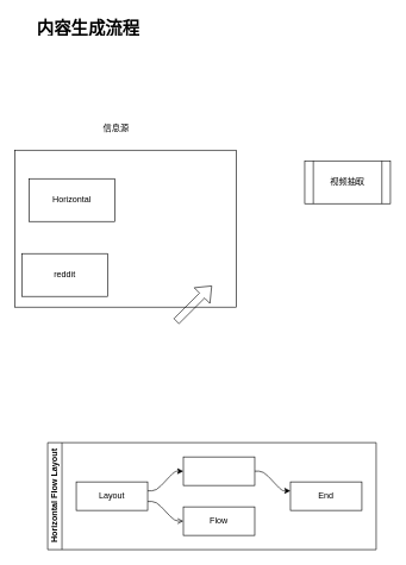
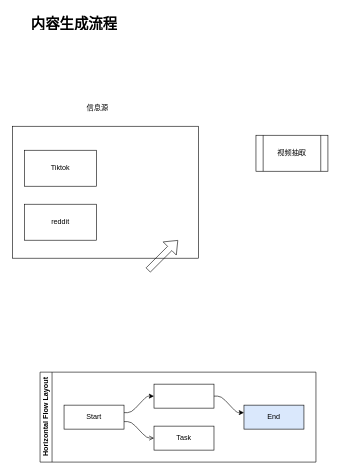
- <mxCell id="13" value="Horizontal" style="rounded=0;whiteSpace=wrap;html=1;" vertex="1" parent="11"><mxGeometry x="20" y="100" width="120" height="60" as="geometry" /></mxCell>
+ <mxCell id="13" value="Tiktok" style="rounded=0;whiteSpace=wrap;html=1;" vertex="1" parent="11"><mxGeometry x="20" y="100" width="120" height="60" as="geometry" /></mxCell>
- <mxCell id="14" value="reddit" style="rounded=0;whiteSpace=wrap;html=1;" vertex="1" parent="11"><mxGeometry x="10" y="205" width="120" height="60" as="geometry" /></mxCell>
+ <mxCell id="14" value="reddit" style="rounded=0;whiteSpace=wrap;html=1;" vertex="1" parent="11"><mxGeometry x="20" y="190" width="120" height="60" as="geometry" /></mxCell>
- <mxCell id="4" value="Layout" style="whiteSpace=wrap;html=1;" vertex="1" parent="3"><mxGeometry x="40" y="55" width="100" height="40" as="geometry" /></mxCell>
+ <mxCell id="4" value="Start" style="whiteSpace=wrap;html=1;" vertex="1" parent="3"><mxGeometry x="40" y="55" width="100" height="40" as="geometry" /></mxCell>
- <mxCell id="9" value="End" style="whiteSpace=wrap;html=1;" vertex="1" parent="3"><mxGeometry x="340" y="55" width="100" height="40" as="geometry" /></mxCell>
+ <mxCell id="9" value="End" style="whiteSpace=wrap;html=1;fillColor=#dae8fc;" vertex="1" parent="3"><mxGeometry x="340" y="55" width="100" height="40" as="geometry" /></mxCell>
- <mxCell id="7" value="Flow" style="whiteSpace=wrap;html=1;" vertex="1" parent="3"><mxGeometry x="190" y="90" width="100" height="40" as="geometry" /></mxCell>
+ <mxCell id="7" value="Task" style="whiteSpace=wrap;html=1;" vertex="1" parent="3"><mxGeometry x="190" y="90" width="100" height="40" as="geometry" /></mxCell>
